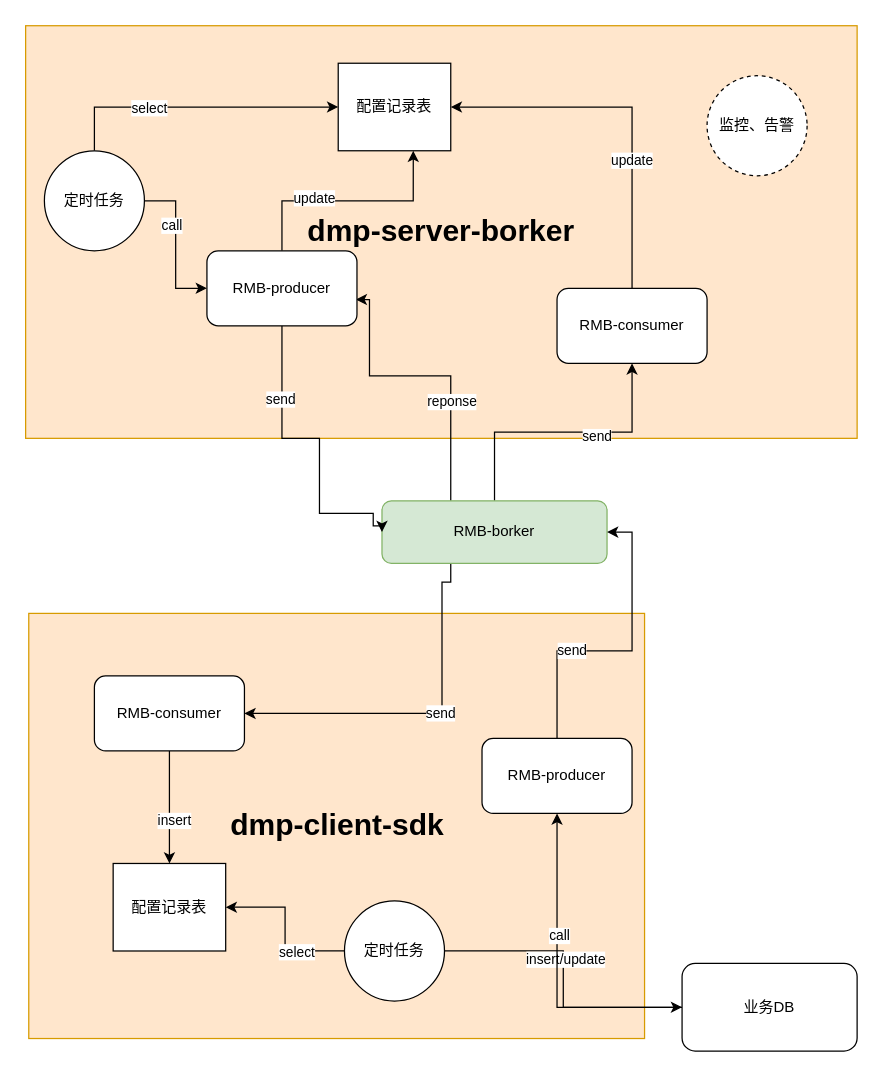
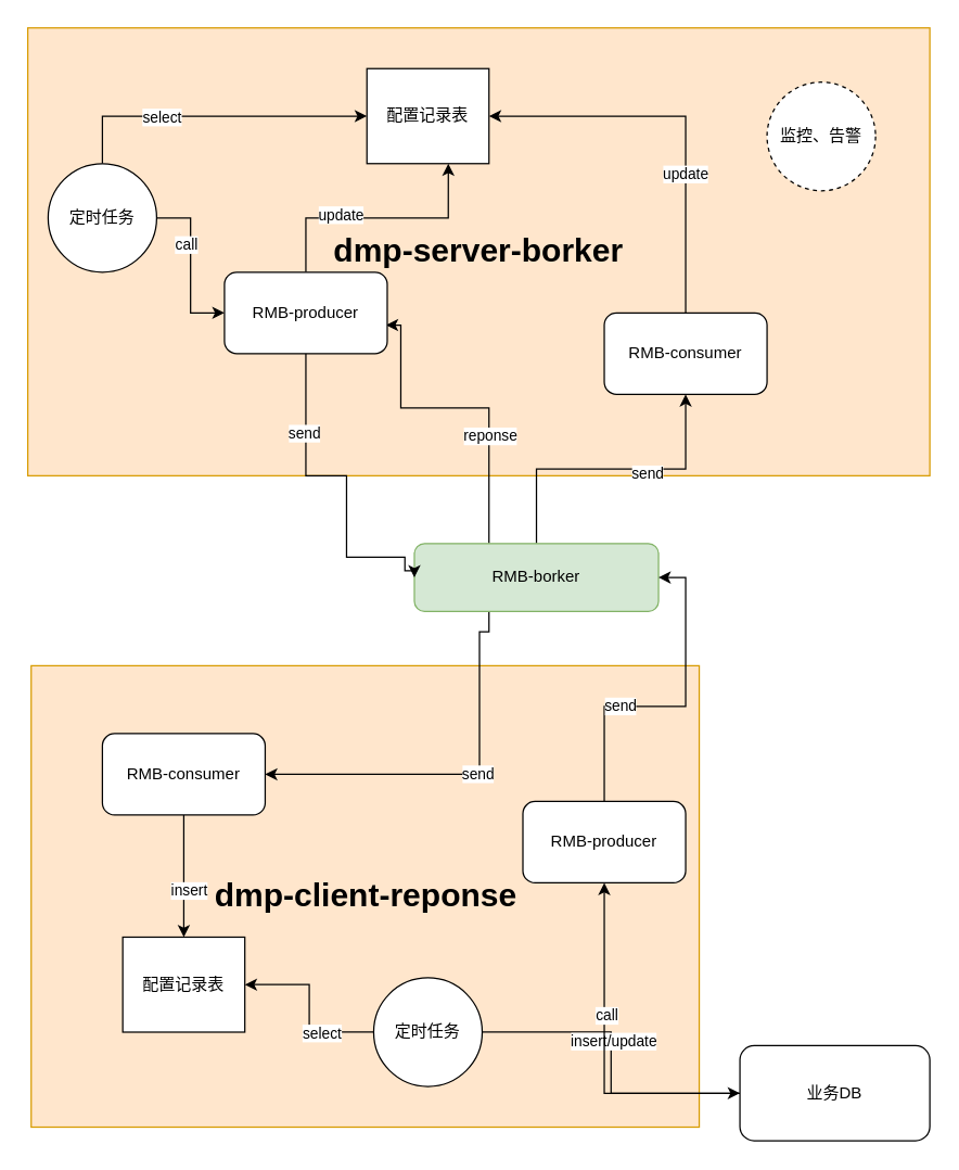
- <mxCell id="3" value="&lt;h1&gt;dmp-client-sdk&lt;/h1&gt;" style="rounded=0;whiteSpace=wrap;html=1;fillColor=#ffe6cc;strokeColor=#d79b00;" vertex="1" parent="1"><mxGeometry x="22.5" y="490" width="492.5" height="340" as="geometry" /></mxCell>
+ <mxCell id="3" value="&lt;h1&gt;dmp-client-reponse&lt;/h1&gt;" style="rounded=0;whiteSpace=wrap;html=1;fillColor=#ffe6cc;strokeColor=#d79b00;" vertex="1" parent="1"><mxGeometry x="22.5" y="490" width="492.5" height="340" as="geometry" /></mxCell>
